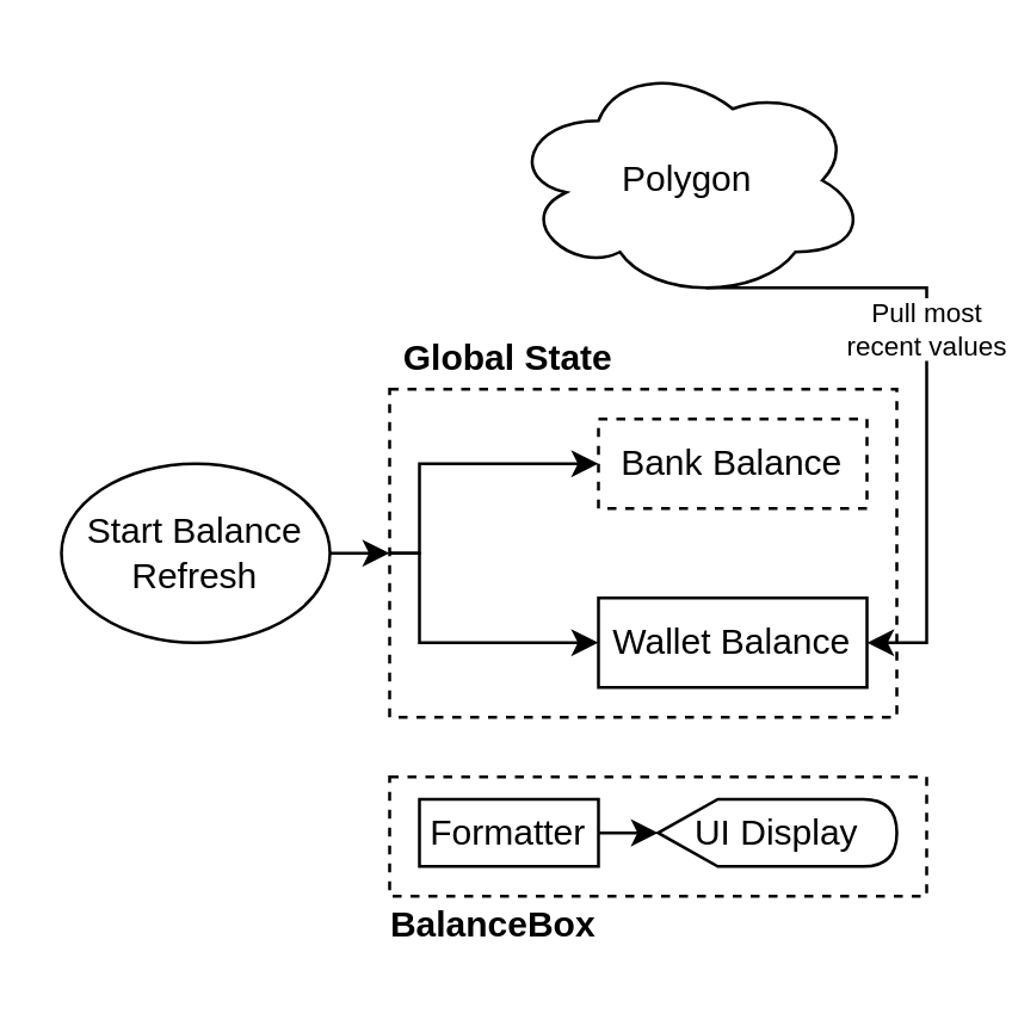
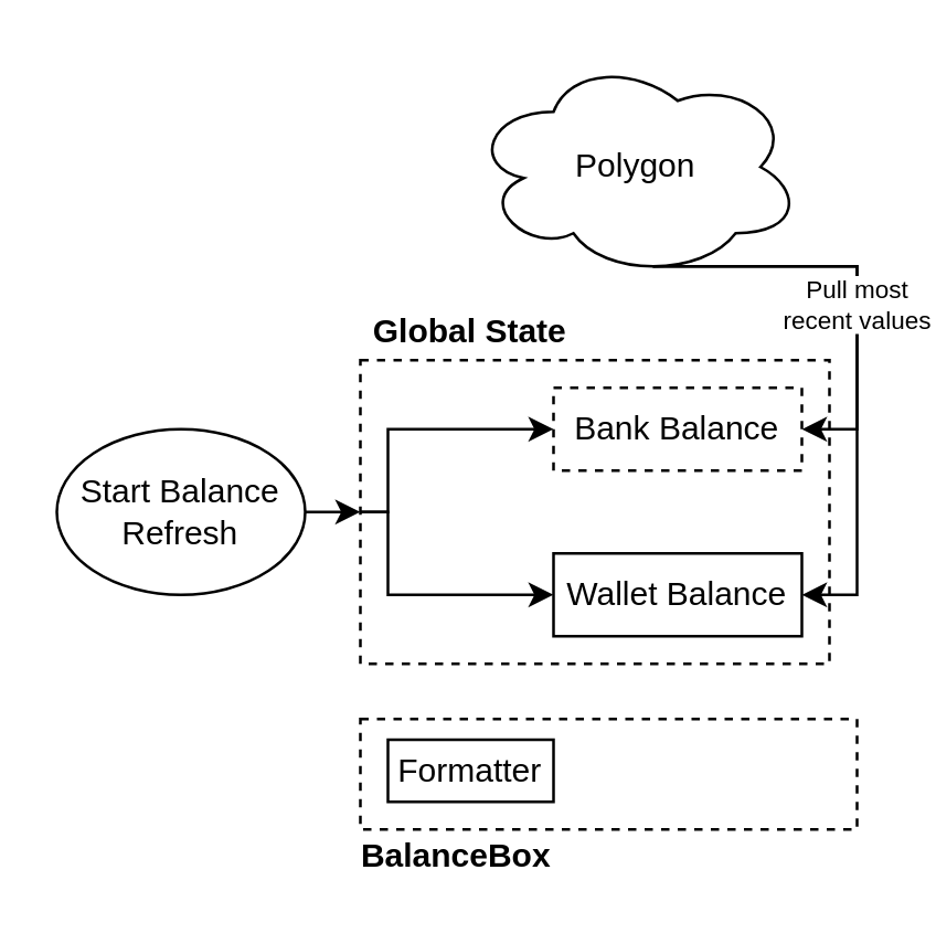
+ <mxCell id="7" style="edgeStyle=orthogonalEdgeStyle;rounded=0;orthogonalLoop=1;jettySize=auto;html=1;exitX=1;exitY=0.5;exitDx=0;exitDy=0;entryX=0.55;entryY=0.95;entryDx=0;entryDy=0;entryPerimeter=0;endArrow=none;endFill=0;startArrow=classic;startFill=1;" edge="1" parent="1" source="8" target="4"><mxGeometry relative="1" as="geometry"><Array as="points"><mxPoint x="310" y="155" /><mxPoint x="310" y="96" /></Array></mxGeometry></mxCell>
- <mxCell id="14" style="edgeStyle=orthogonalEdgeStyle;rounded=0;orthogonalLoop=1;jettySize=auto;html=1;exitX=1;exitY=0.5;exitDx=0;exitDy=0;entryX=0;entryY=0.5;entryDx=0;entryDy=0;entryPerimeter=0;" edge="1" parent="1" source="15" target="13"><mxGeometry relative="1" as="geometry" /></mxCell>
- <mxCell id="13" value="UI Display" style="shape=display;whiteSpace=wrap;html=1;fillColor=default;" vertex="1" parent="1"><mxGeometry x="220" y="267.5" width="80" height="22.5" as="geometry" /></mxCell>
